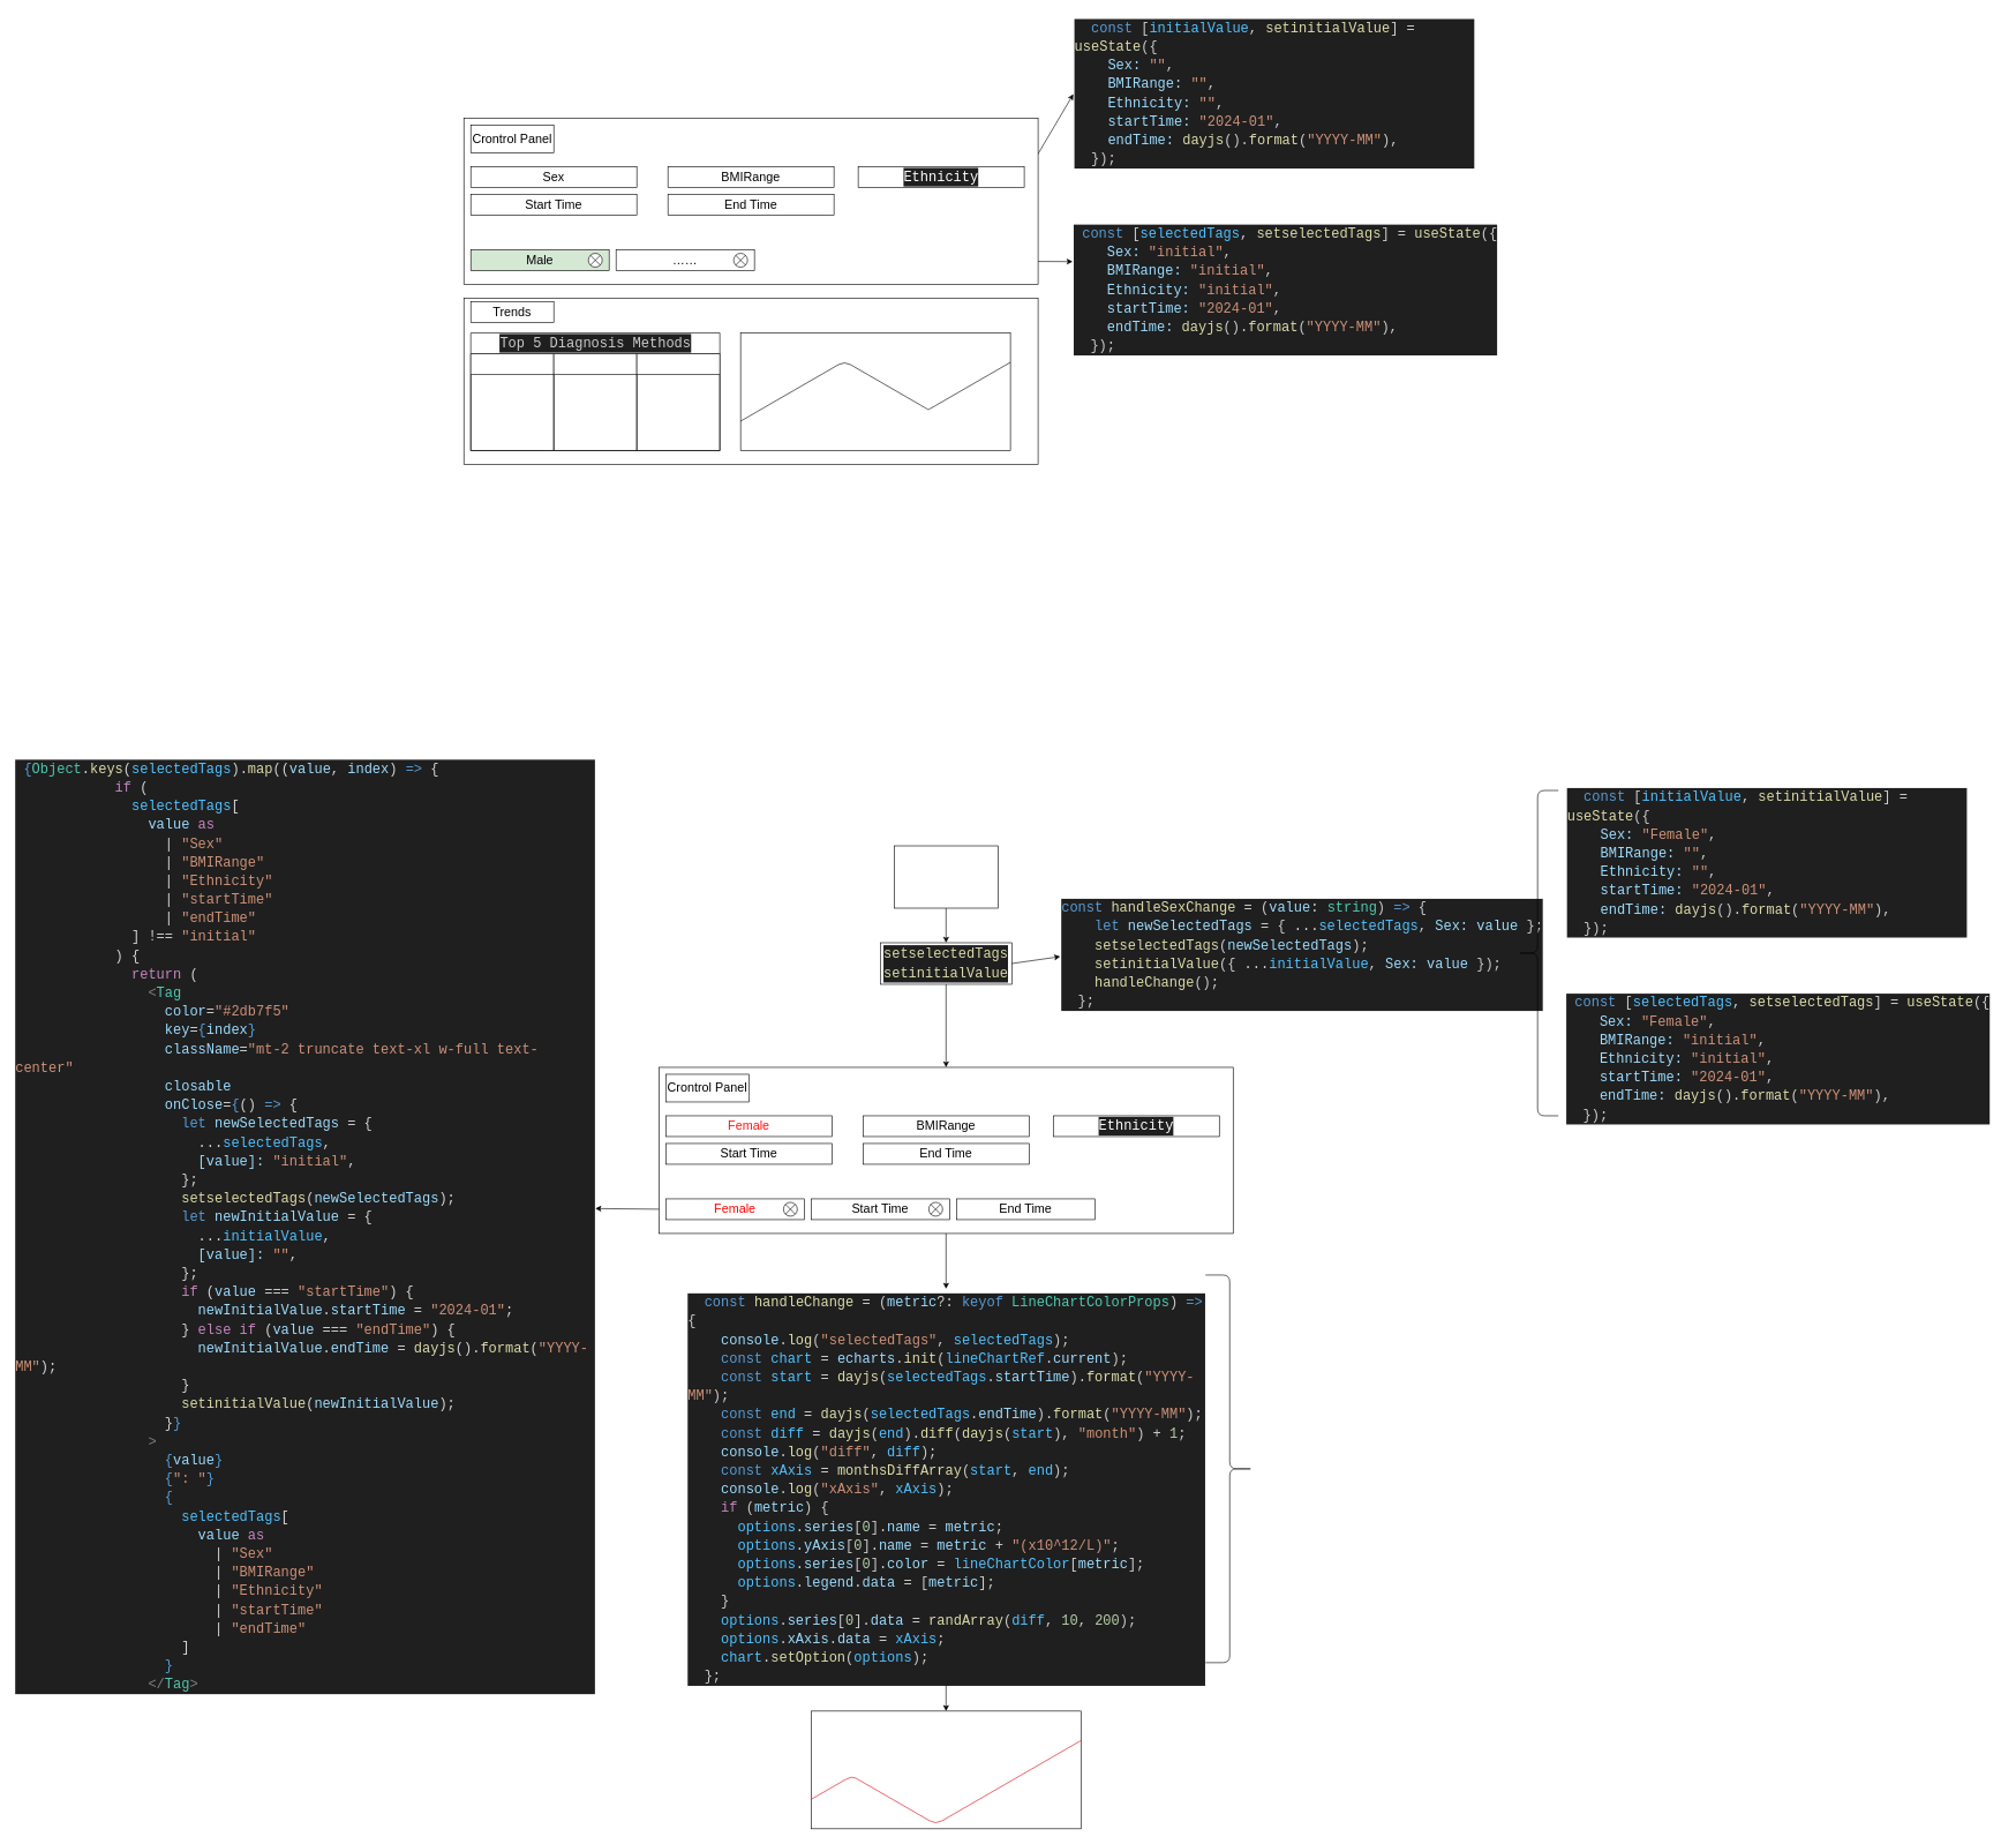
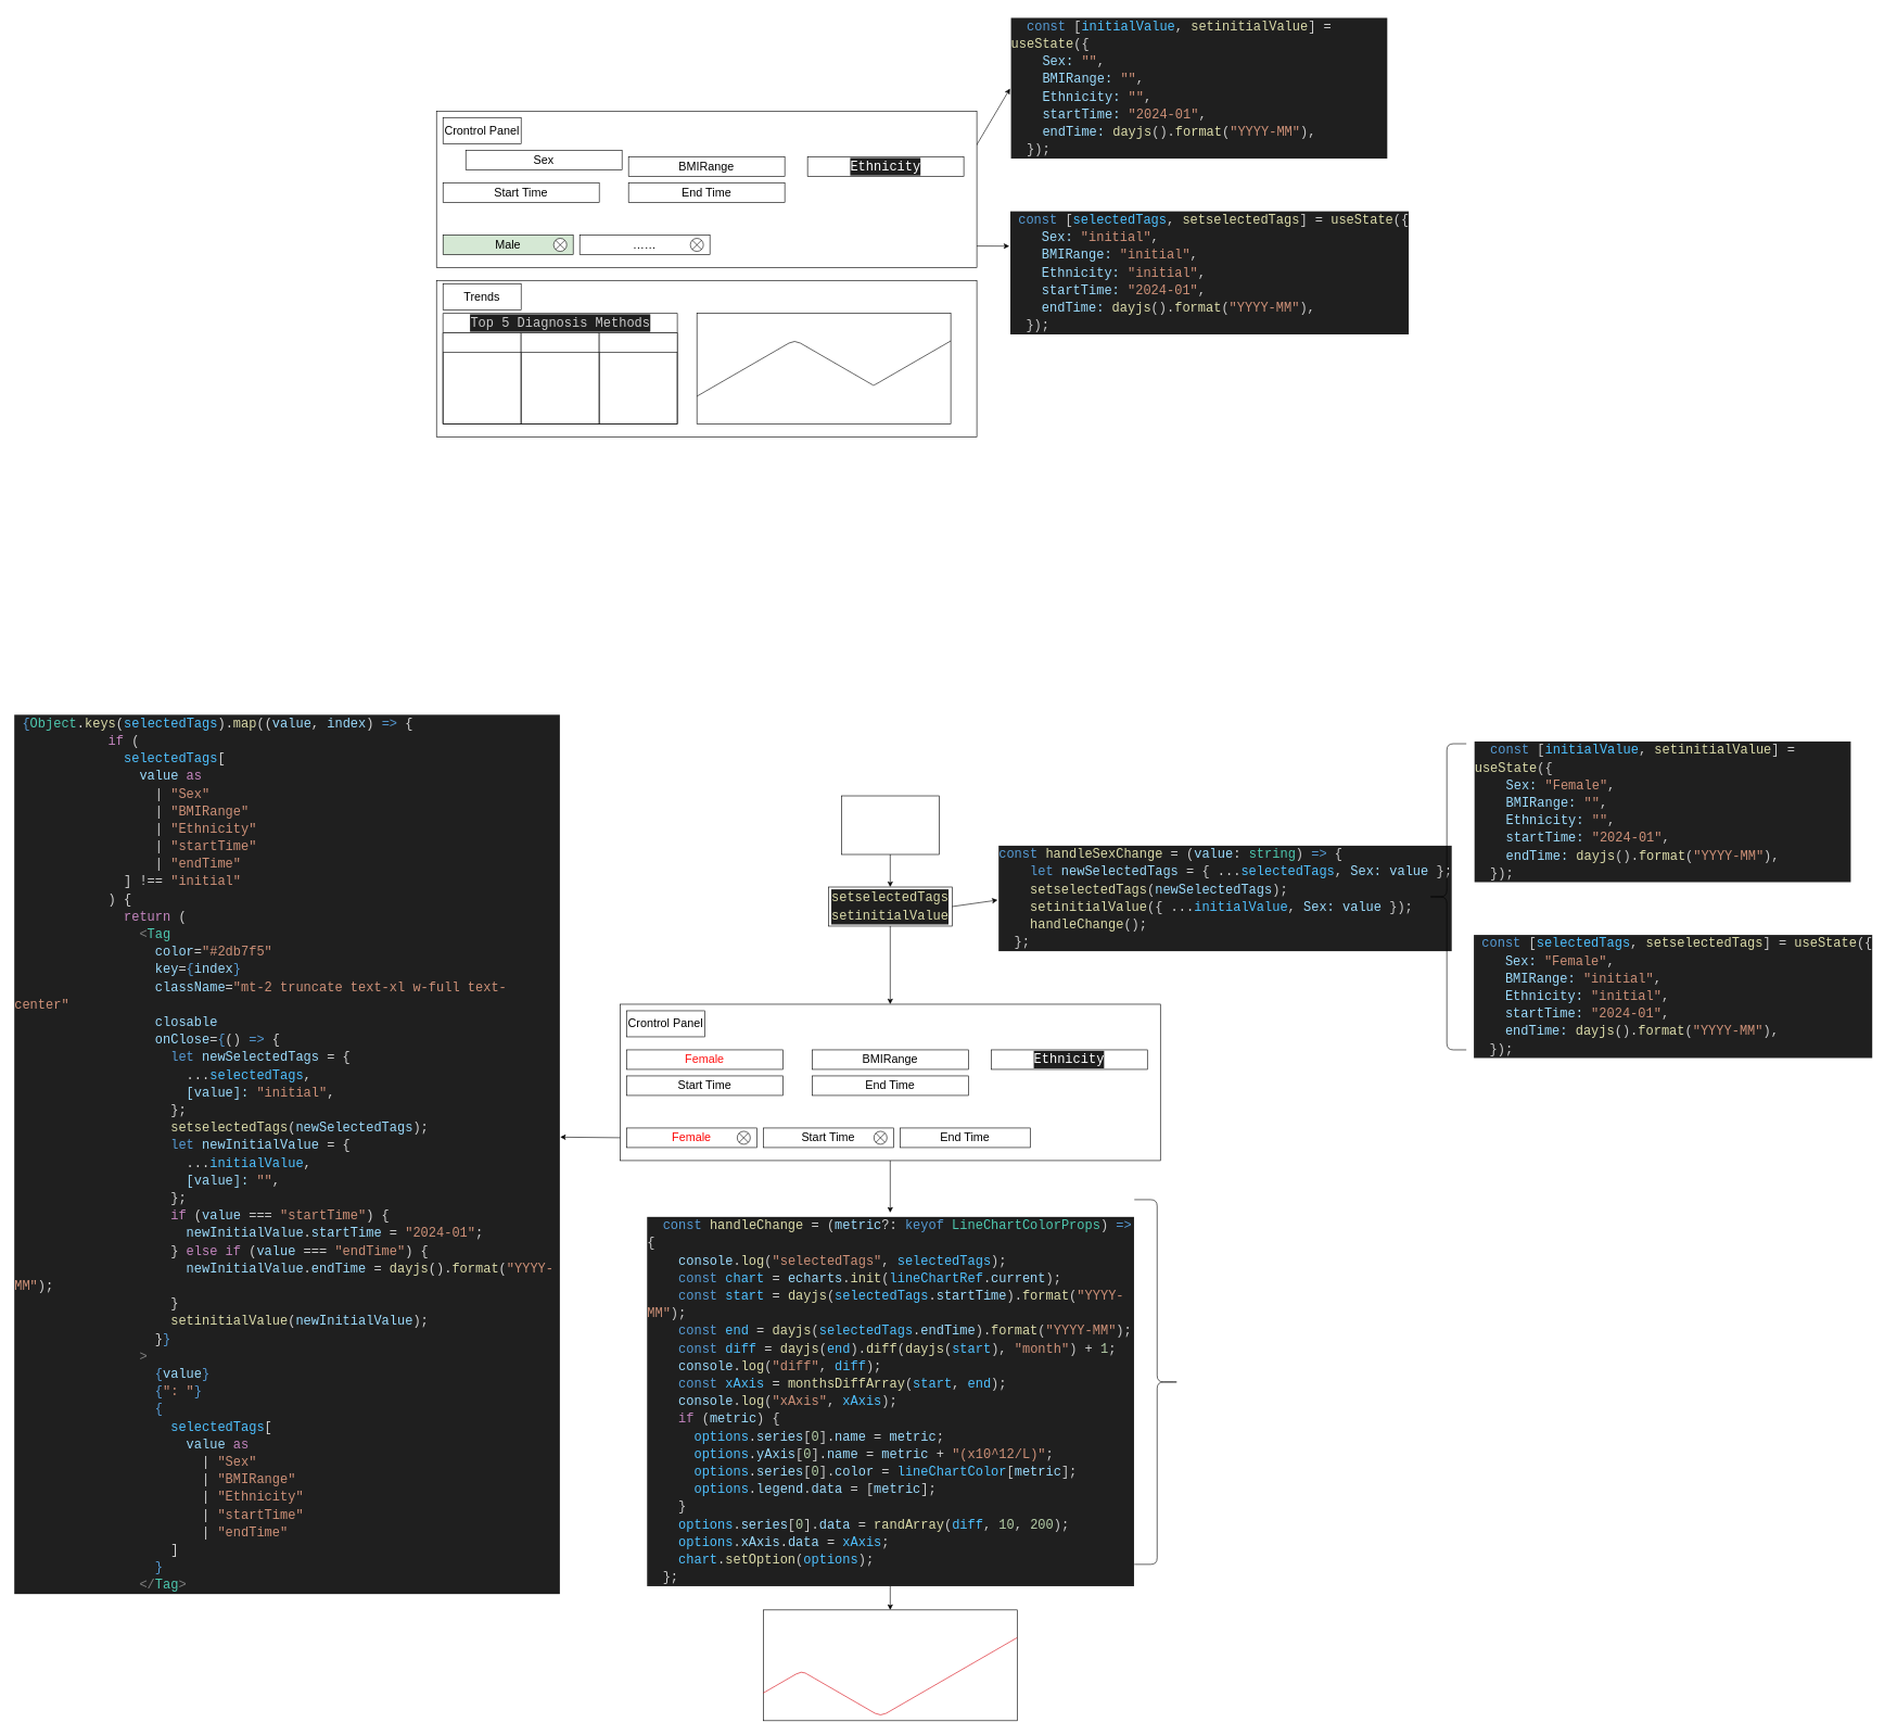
- <mxCell id="16" value="Sex" style="rounded=0;whiteSpace=wrap;html=1;fontSize=18;" vertex="1" parent="13"><mxGeometry x="10" y="70" width="240" height="30" as="geometry" /></mxCell>
+ <mxCell id="16" value="Sex" style="rounded=0;whiteSpace=wrap;html=1;fontSize=18;" vertex="1" parent="13"><mxGeometry x="45" y="60" width="240" height="30" as="geometry" /></mxCell>
- <mxCell id="4" value="&lt;font style=&quot;font-size: 18px;&quot;&gt;Trends&lt;/font&gt;" style="rounded=0;whiteSpace=wrap;html=1;" vertex="1" parent="2"><mxGeometry x="10" y="415" width="120" height="30" as="geometry" /></mxCell>
+ <mxCell id="4" value="&lt;font style=&quot;font-size: 18px;&quot;&gt;Trends&lt;/font&gt;" style="rounded=0;whiteSpace=wrap;html=1;" vertex="1" parent="2"><mxGeometry x="10" y="415" width="120" height="40" as="geometry" /></mxCell>
